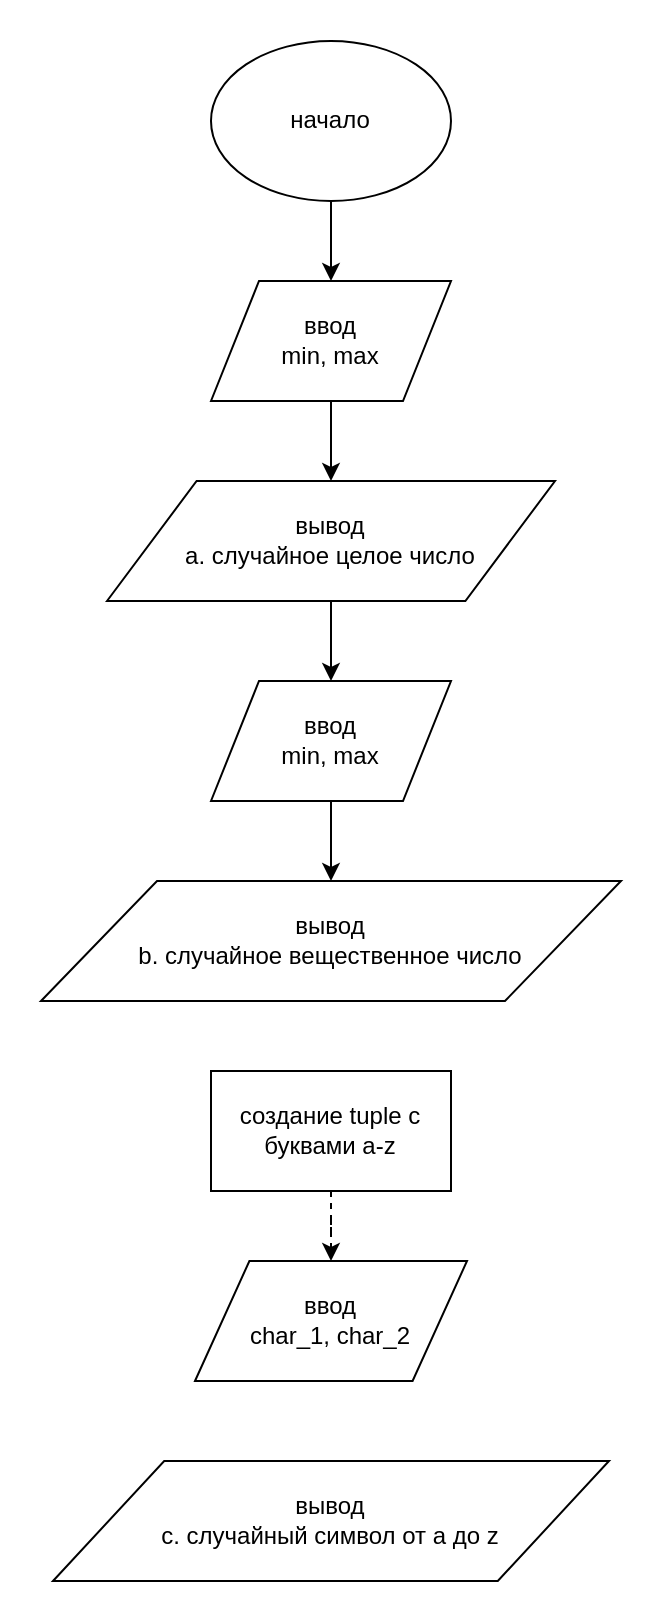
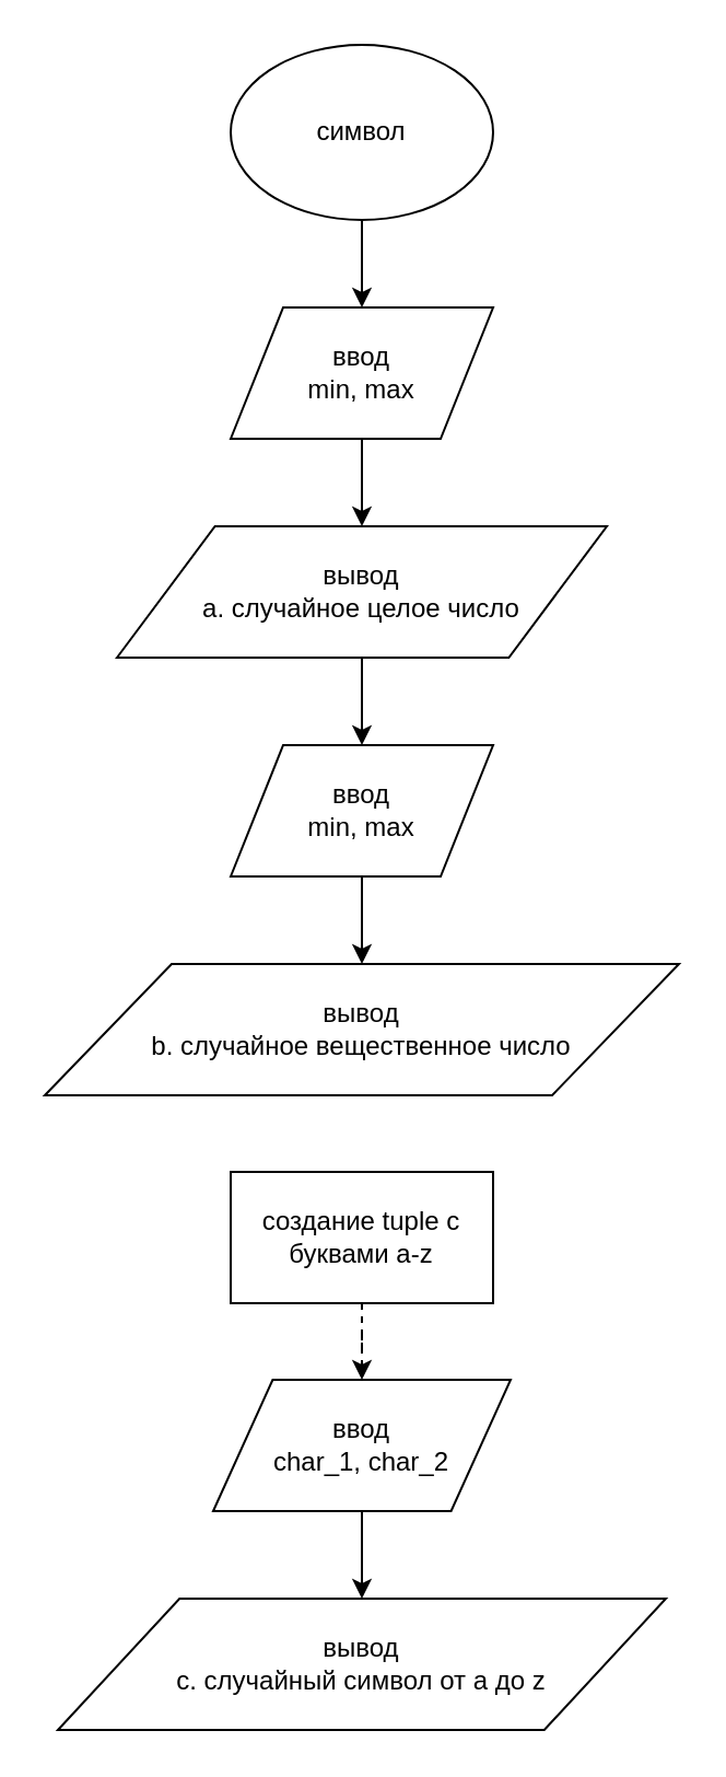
- <mxCell id="3" value="начало" style="ellipse;whiteSpace=wrap;html=1;" vertex="1" parent="1"><mxGeometry x="105" y="20" width="120" height="80" as="geometry" /></mxCell>
+ <mxCell id="3" value="символ" style="ellipse;whiteSpace=wrap;html=1;" vertex="1" parent="1"><mxGeometry x="105" y="20" width="120" height="80" as="geometry" /></mxCell>
+ <mxCell id="11" value="" style="edgeStyle=orthogonalEdgeStyle;rounded=0;orthogonalLoop=1;jettySize=auto;html=1;" edge="1" parent="1" source="12" target="13"><mxGeometry relative="1" as="geometry" /></mxCell>
